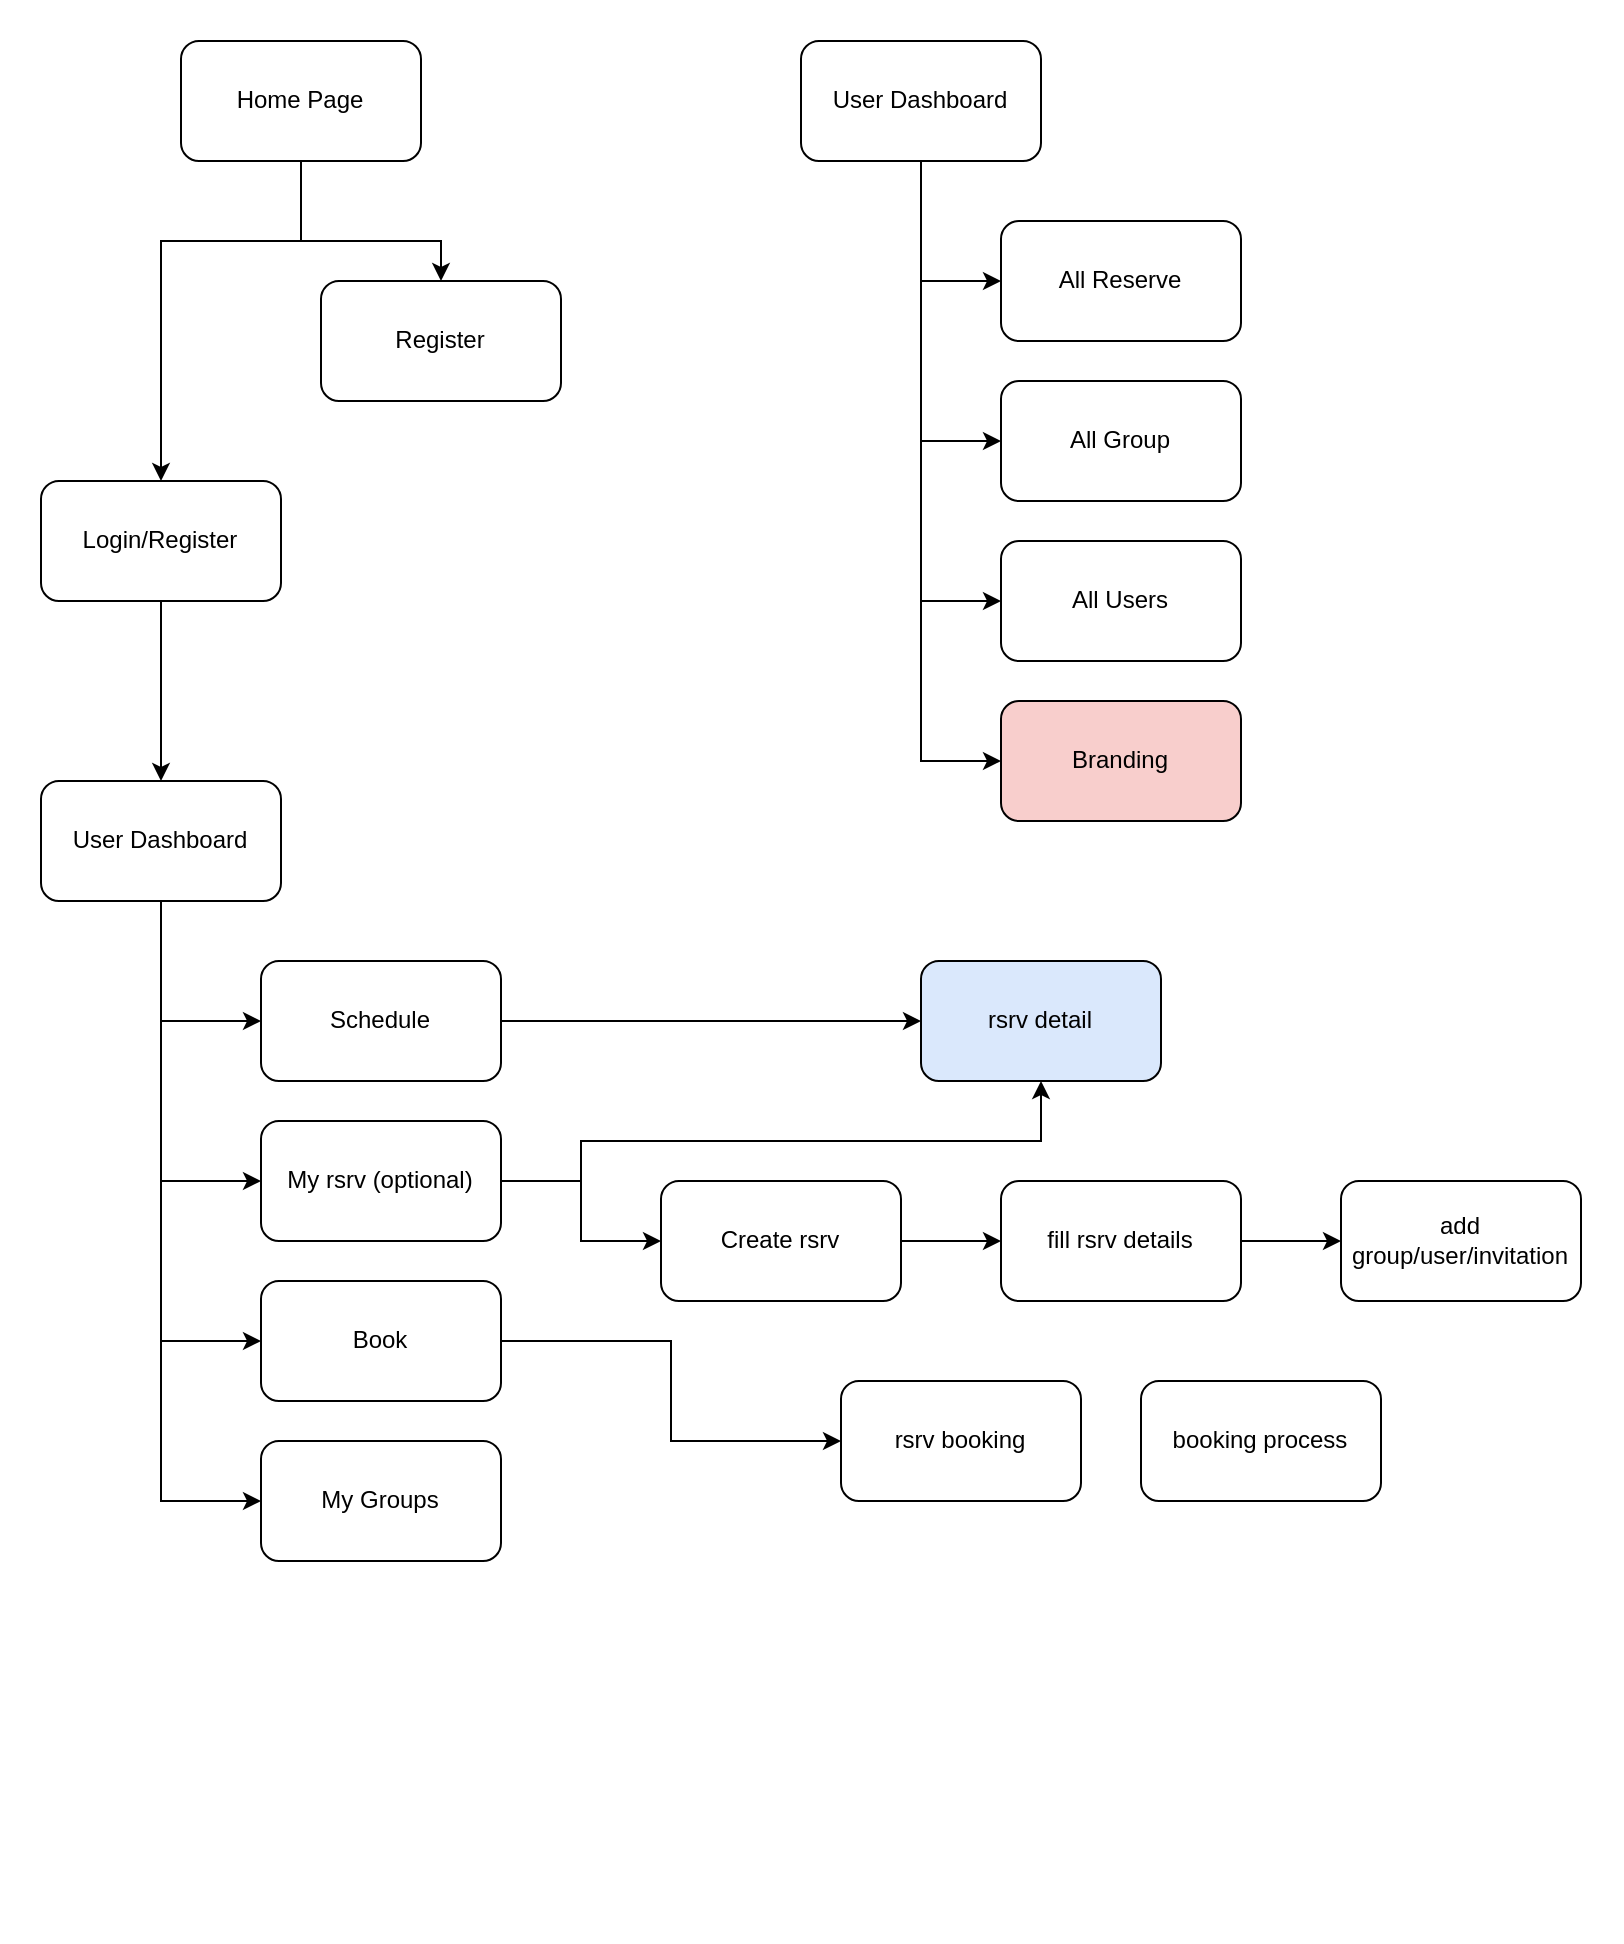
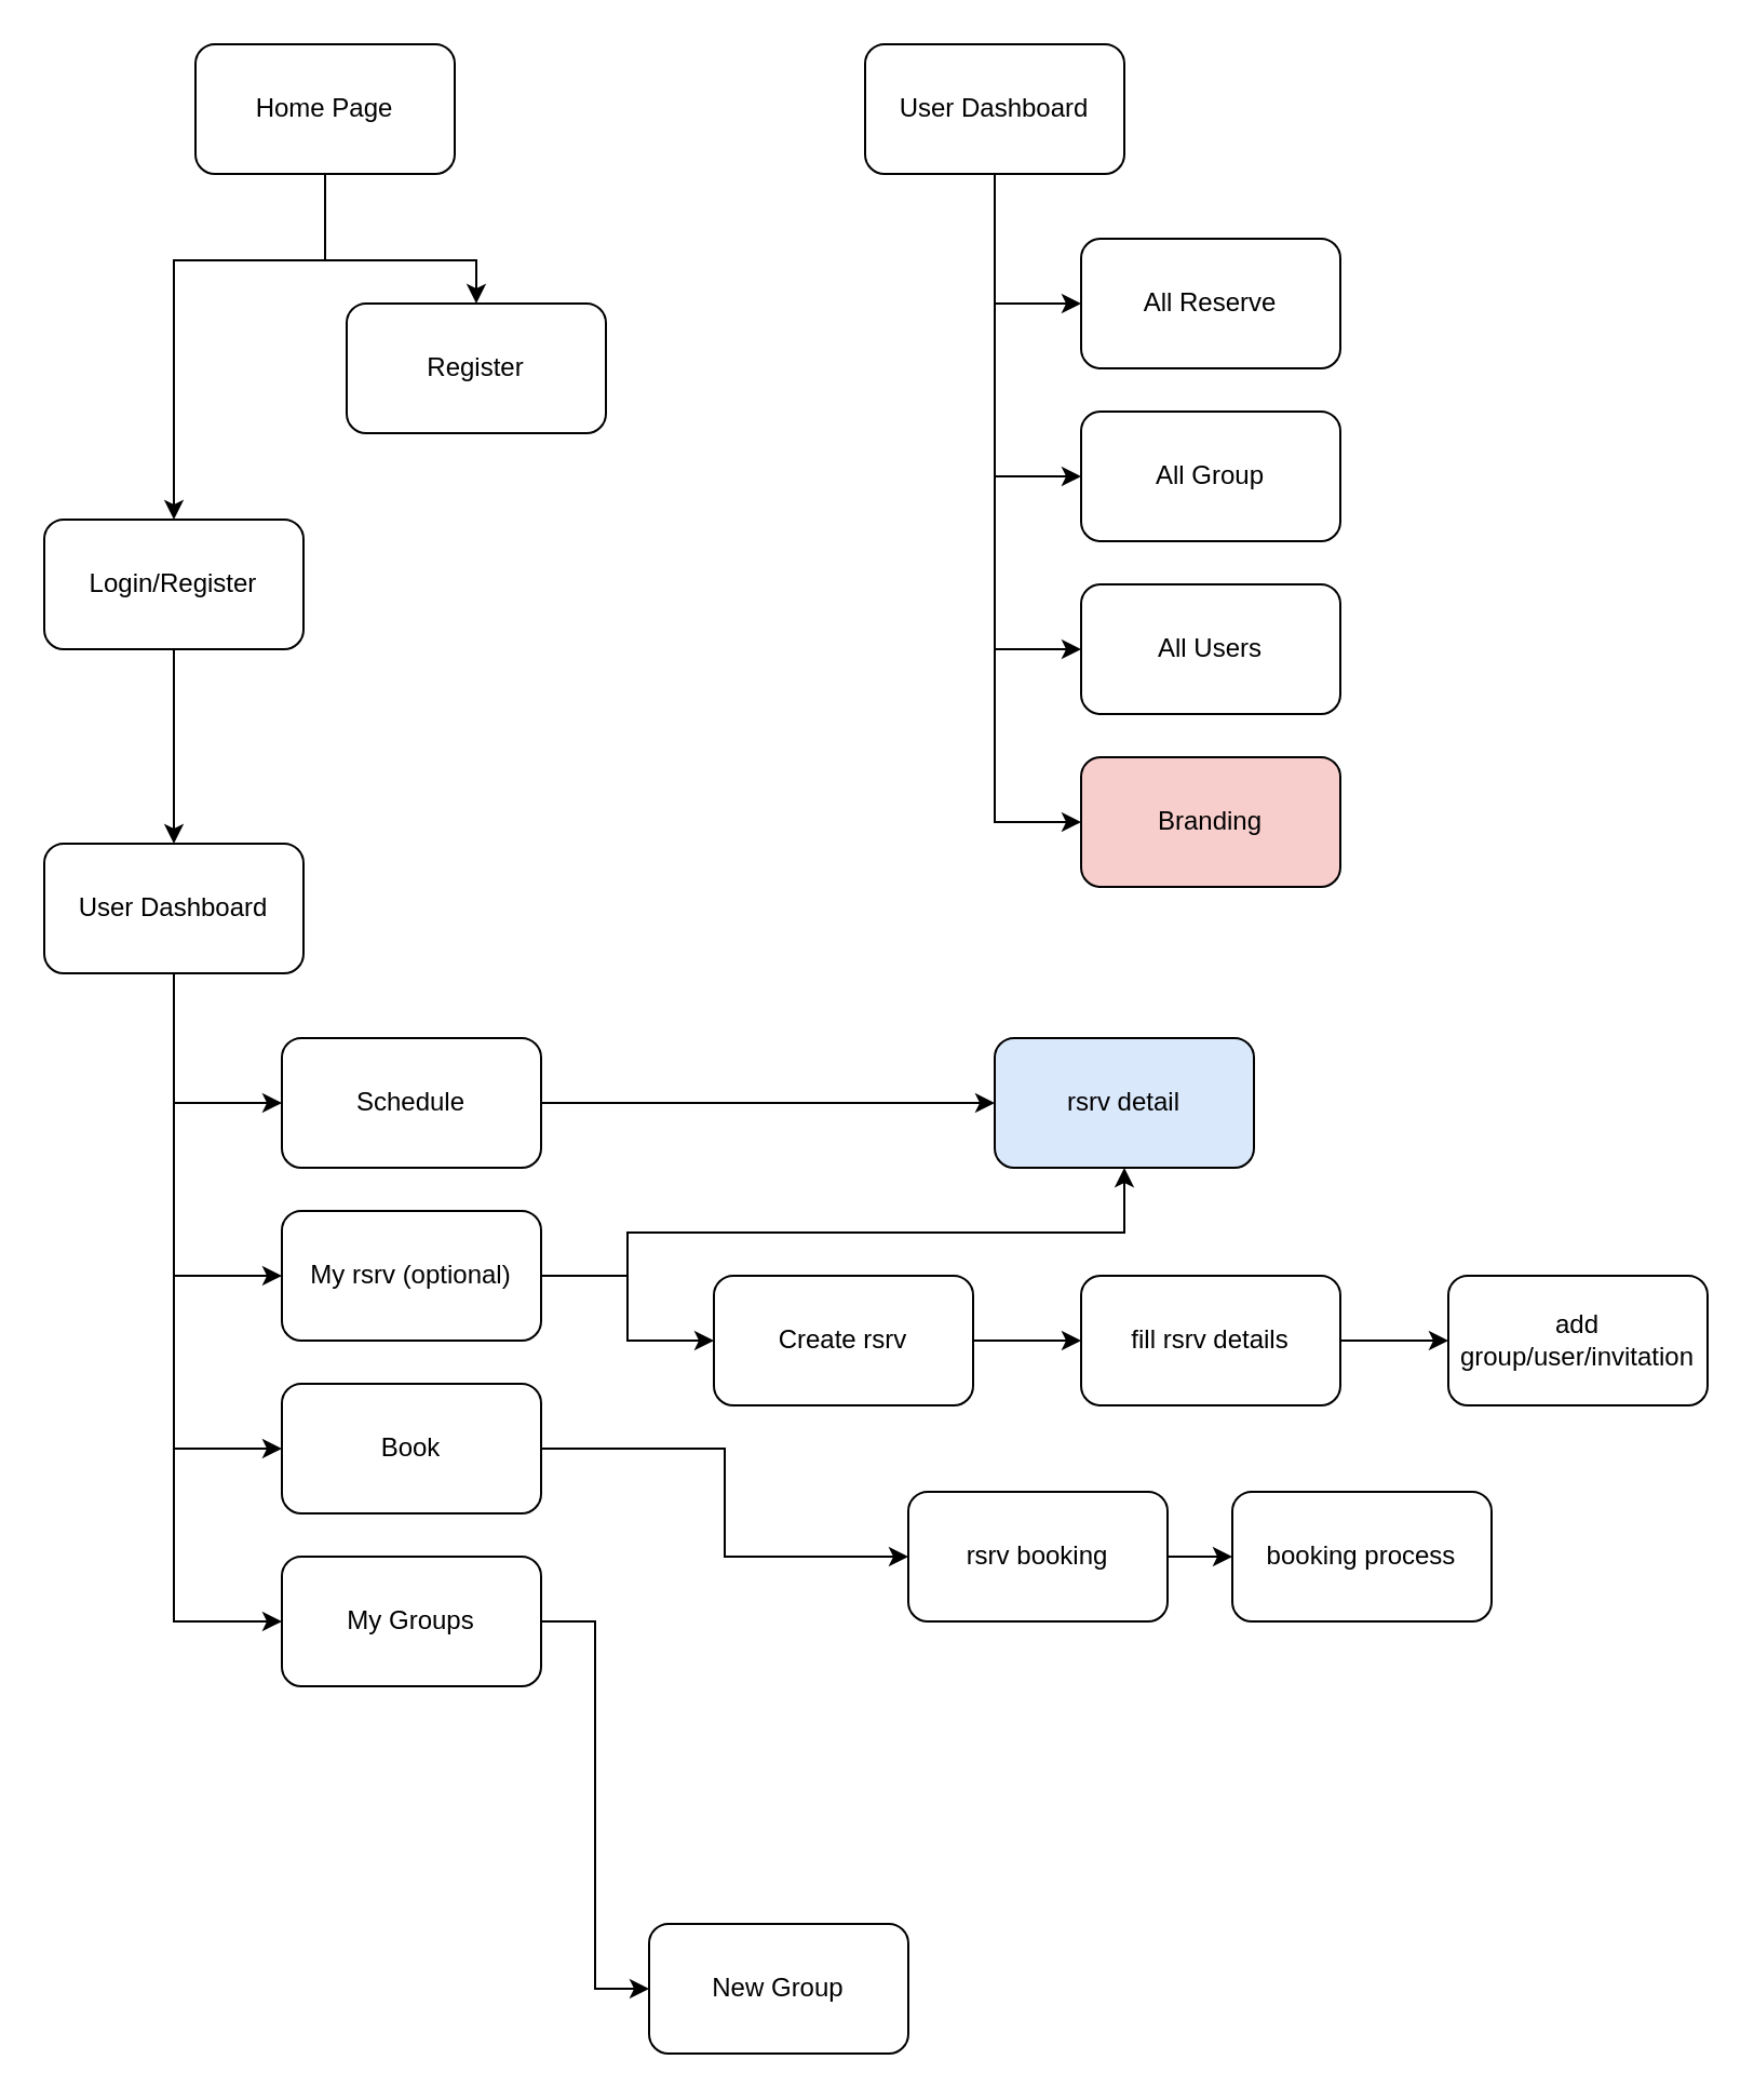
+ <mxCell id="38" value="" style="edgeStyle=orthogonalEdgeStyle;rounded=0;orthogonalLoop=1;jettySize=auto;html=1;" edge="1" parent="1" source="39" target="40"><mxGeometry relative="1" as="geometry" /></mxCell>
+ <mxCell id="35" style="edgeStyle=orthogonalEdgeStyle;rounded=0;orthogonalLoop=1;jettySize=auto;html=1;entryX=0;entryY=0.5;entryDx=0;entryDy=0;" edge="1" parent="1" source="36" target="37"><mxGeometry relative="1" as="geometry" /></mxCell>
+ <mxCell id="37" value="New Group" style="whiteSpace=wrap;html=1;rounded=1;" vertex="1" parent="1"><mxGeometry x="300" y="890" width="120" height="60" as="geometry" /></mxCell>
